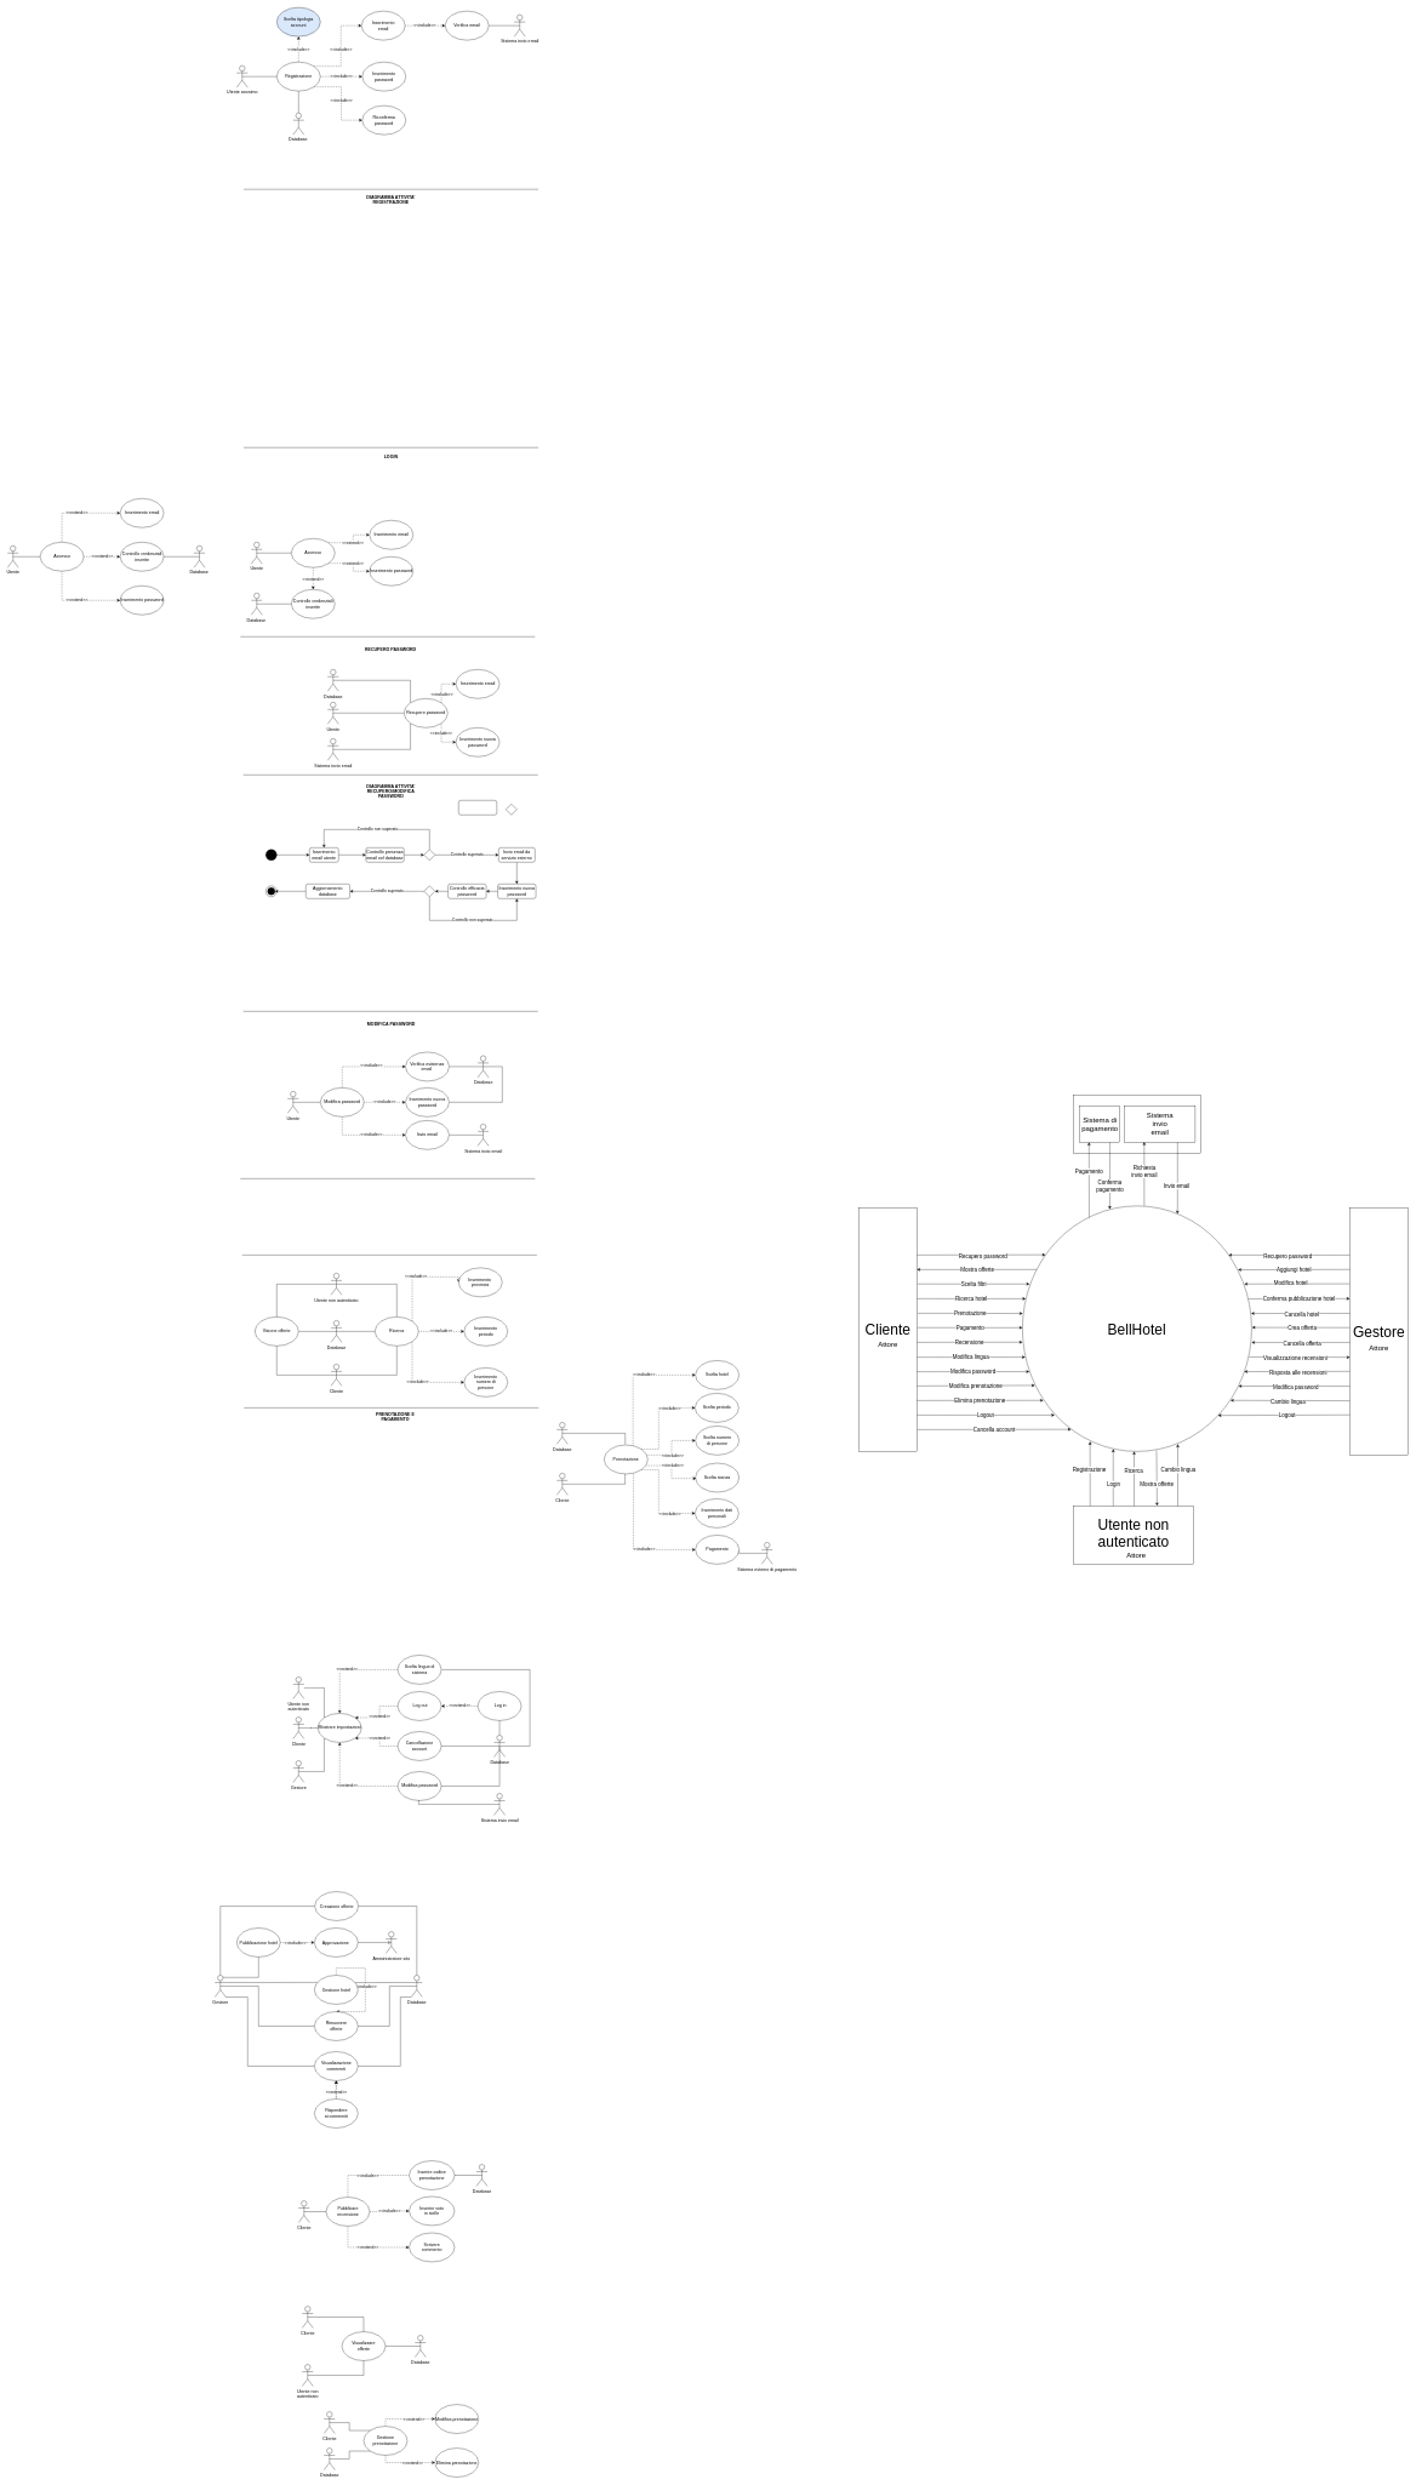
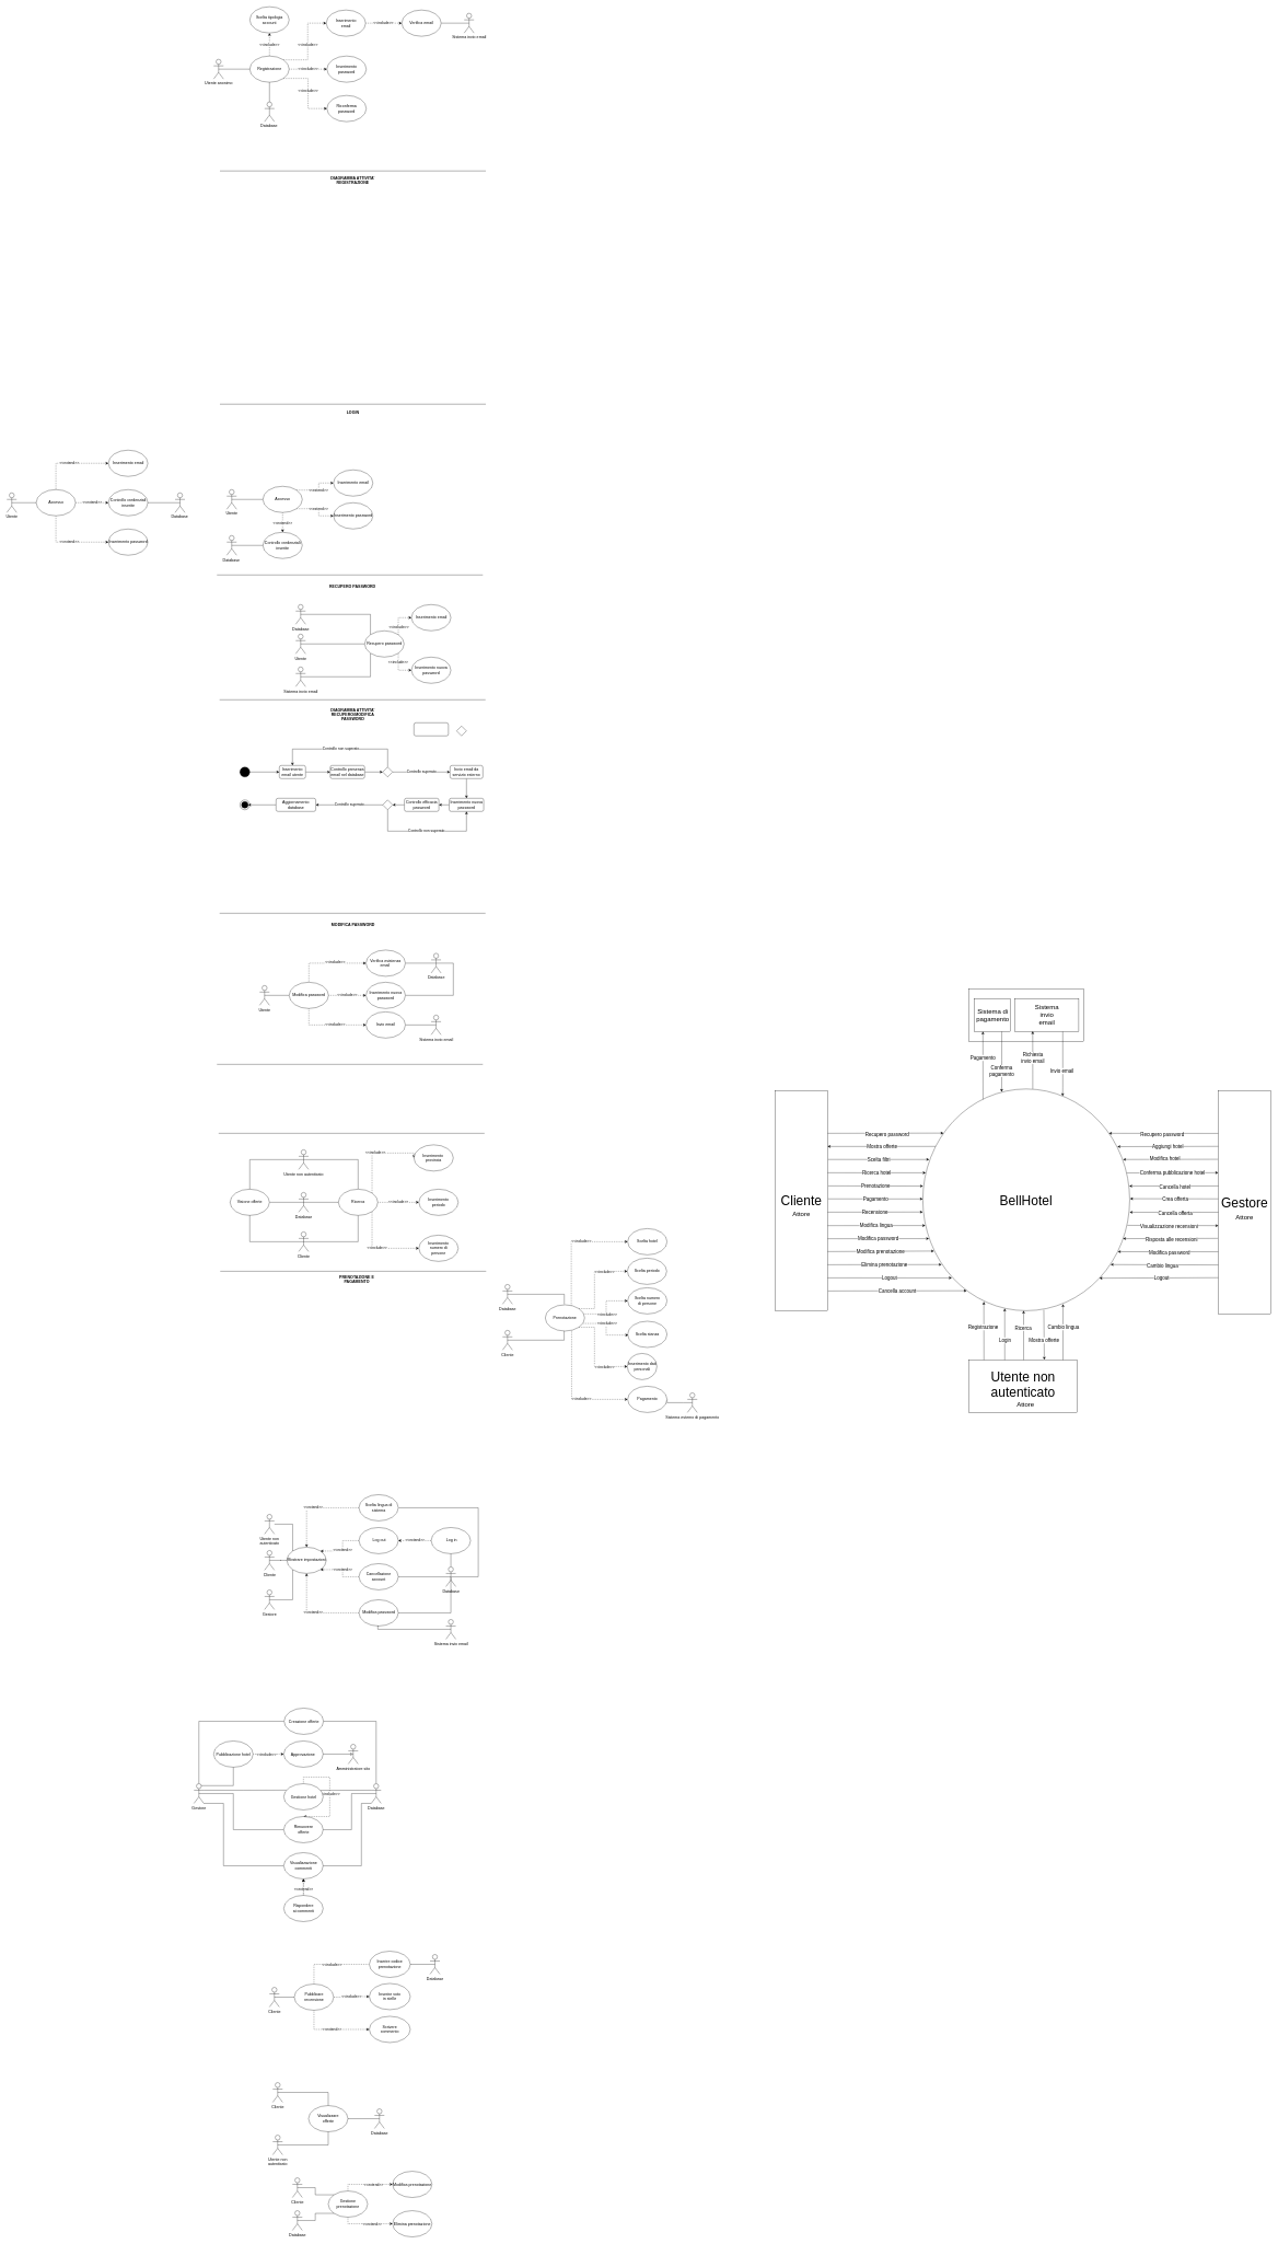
- <mxCell id="168" value="Scelta tipologia account" style="ellipse;whiteSpace=wrap;html=1;fillColor=#dae8fc;" parent="1" vertex="1"><mxGeometry x="760" y="20" width="120" height="80" as="geometry" /></mxCell>
+ <mxCell id="168" value="Scelta tipologia account" style="ellipse;whiteSpace=wrap;html=1;" parent="1" vertex="1"><mxGeometry x="760" y="20" width="120" height="80" as="geometry" /></mxCell>
- <mxCell id="99" value="Inserimento dati personali" style="ellipse;whiteSpace=wrap;html=1;" parent="1" vertex="1"><mxGeometry x="1910" y="4120" width="120" height="80" as="geometry" /></mxCell>
+ <mxCell id="99" value="Inserimento dati personali" style="ellipse;whiteSpace=wrap;html=1;" parent="1" vertex="1"><mxGeometry x="1910" y="4120" width="90" height="80" as="geometry" /></mxCell>
